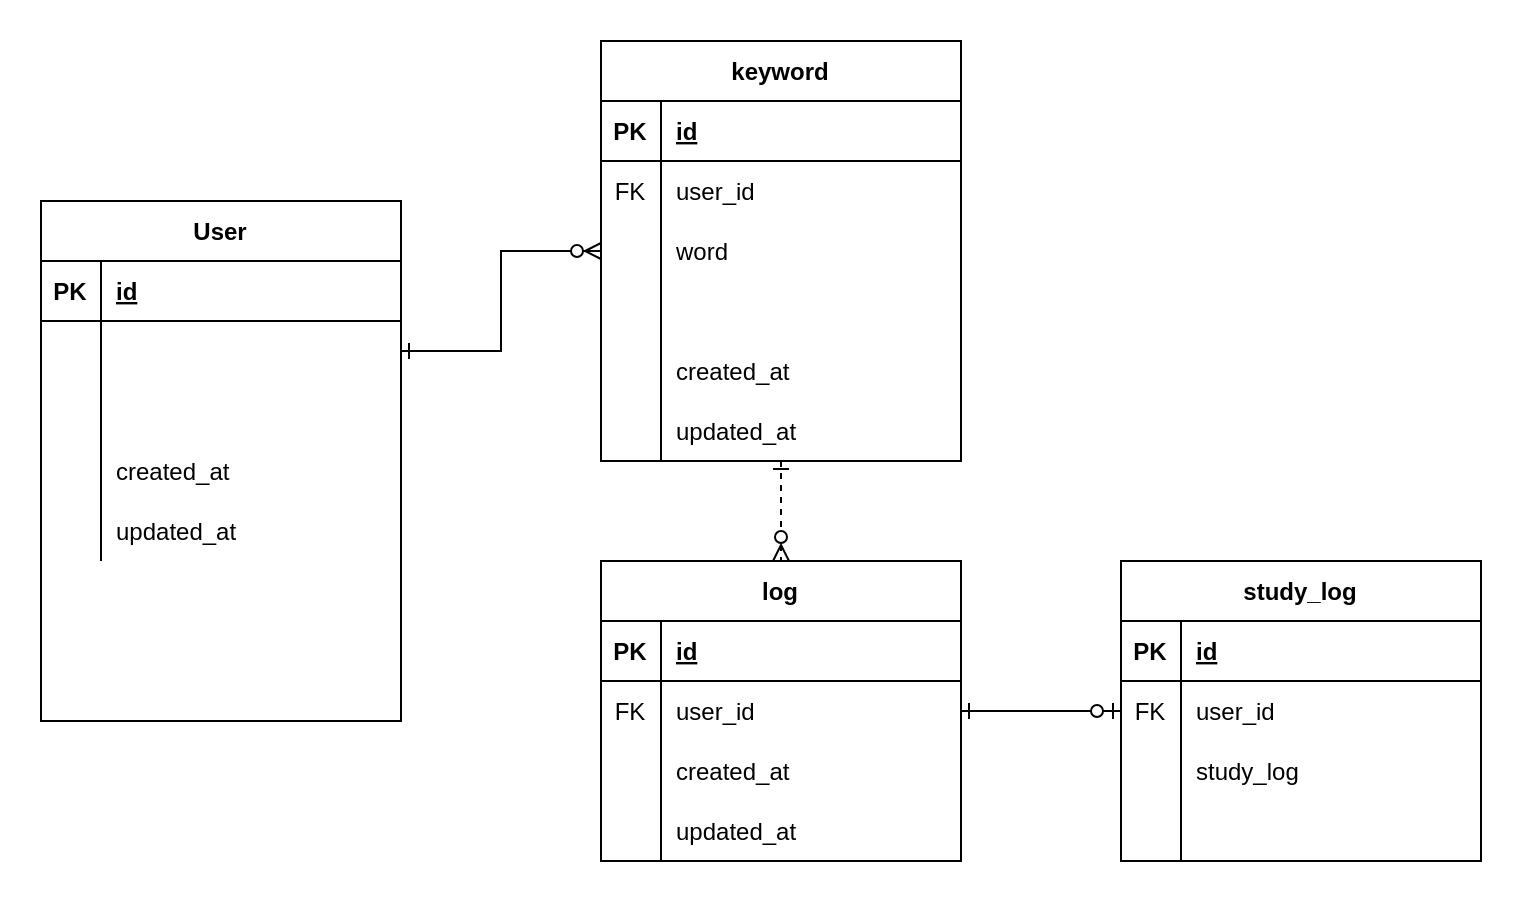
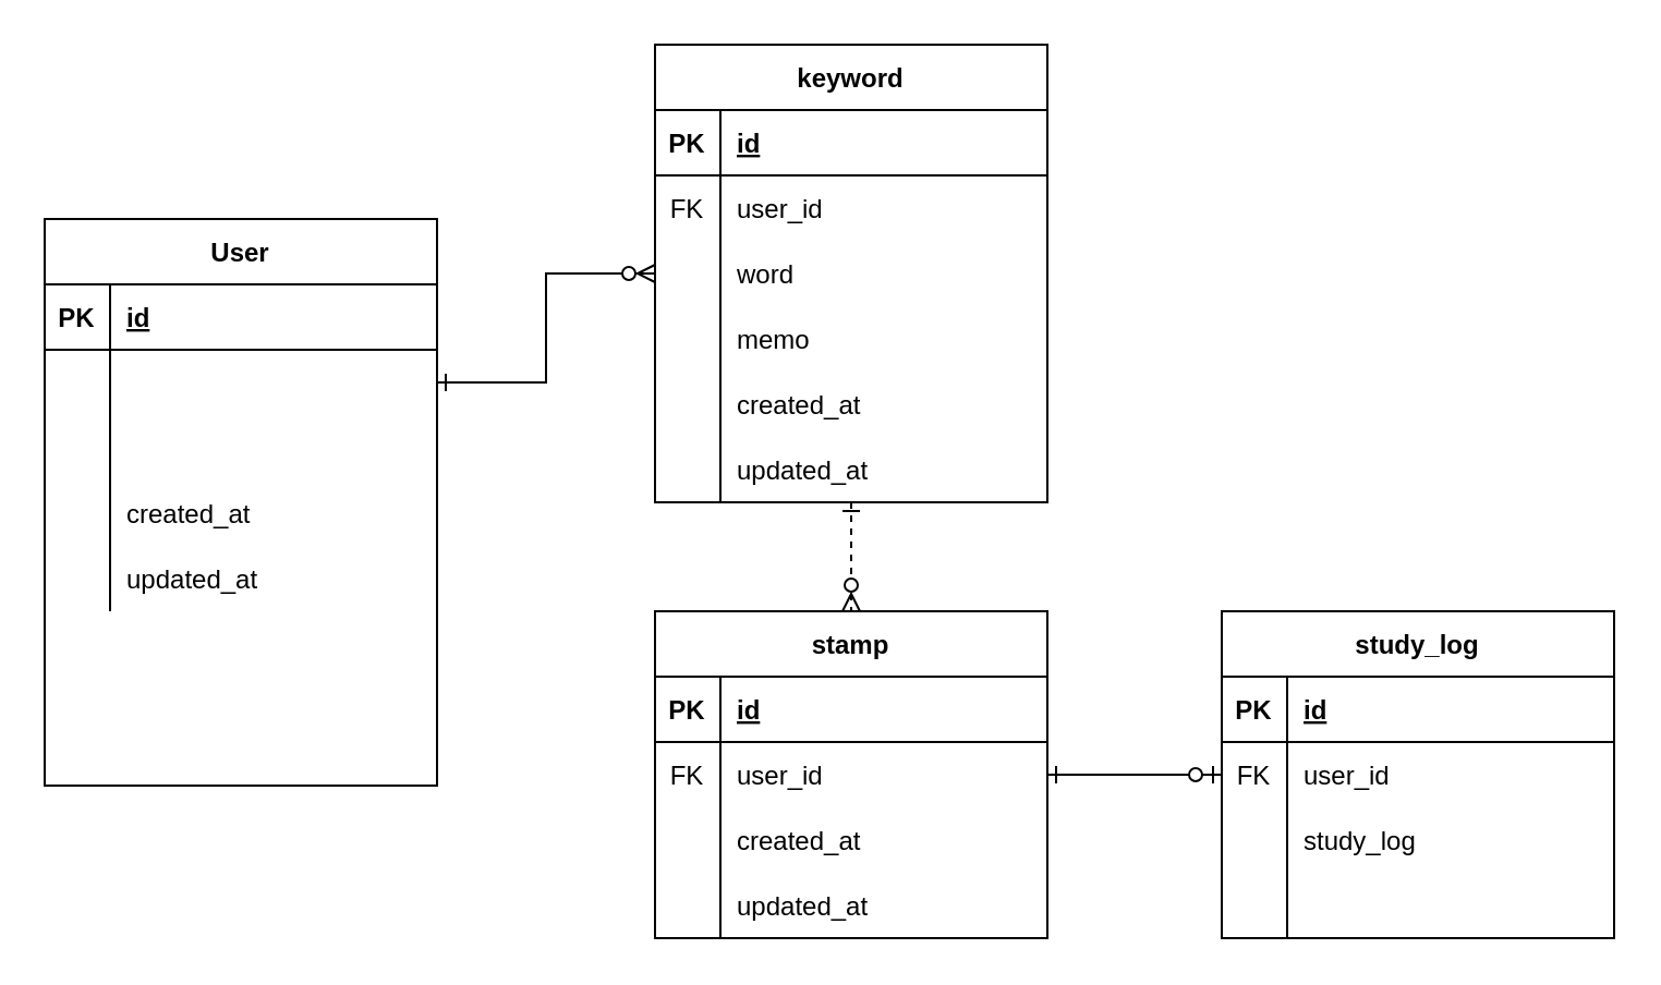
+ <mxCell id="16" value="memo" style="shape=partialRectangle;connectable=0;fillColor=none;top=0;left=0;bottom=0;right=0;align=left;spacingLeft=6;overflow=hidden;" parent="14" vertex="1"><mxGeometry x="30" width="150" height="30" as="geometry" /></mxCell>
- <mxCell id="38" value="log" style="shape=table;startSize=30;container=1;collapsible=1;childLayout=tableLayout;fixedRows=1;rowLines=0;fontStyle=1;align=center;resizeLast=1;" parent="1" vertex="1"><mxGeometry x="300" y="280" width="180" height="150" as="geometry" /></mxCell>
+ <mxCell id="38" value="stamp" style="shape=table;startSize=30;container=1;collapsible=1;childLayout=tableLayout;fixedRows=1;rowLines=0;fontStyle=1;align=center;resizeLast=1;" parent="1" vertex="1"><mxGeometry x="300" y="280" width="180" height="150" as="geometry" /></mxCell>
